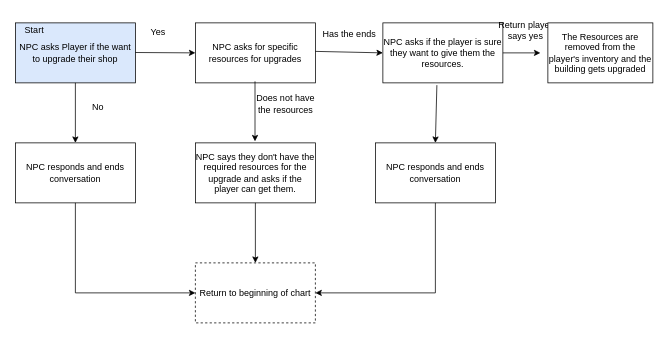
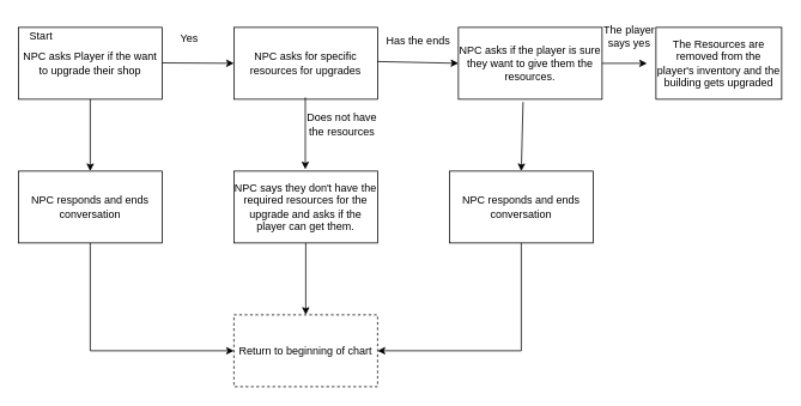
- <mxCell id="18" value="&lt;div&gt;Return player&lt;/div&gt;&lt;div&gt;says yes&lt;br&gt;&lt;/div&gt;" style="text;html=1;align=center;verticalAlign=middle;resizable=0;points=[];autosize=1;strokeColor=none;fillColor=none;" vertex="1" parent="1"><mxGeometry x="660" y="20" width="80" height="40" as="geometry" /></mxCell>
+ <mxCell id="18" value="&lt;div&gt;The player&lt;/div&gt;&lt;div&gt;says yes&lt;br&gt;&lt;/div&gt;" style="text;html=1;align=center;verticalAlign=middle;resizable=0;points=[];autosize=1;strokeColor=none;fillColor=none;" vertex="1" parent="1"><mxGeometry x="660" y="20" width="80" height="40" as="geometry" /></mxCell>
- <mxCell id="2" value="NPC asks Player if the want to upgrade their shop" style="rounded=0;whiteSpace=wrap;html=1;fillColor=#dae8fc;" vertex="1" parent="1"><mxGeometry y="30" width="160" height="80" as="geometry" x="20" /></mxCell>
+ <mxCell id="2" value="NPC asks Player if the want to upgrade their shop" style="rounded=0;whiteSpace=wrap;html=1;" vertex="1" parent="1"><mxGeometry y="30" width="160" height="80" as="geometry" x="20" /></mxCell>
- <mxCell id="8" value="No" style="text;html=1;align=center;verticalAlign=middle;resizable=0;points=[];autosize=1;strokeColor=none;fillColor=none;" vertex="1" parent="1"><mxGeometry x="110" y="128" width="40" height="30" as="geometry" /></mxCell>
